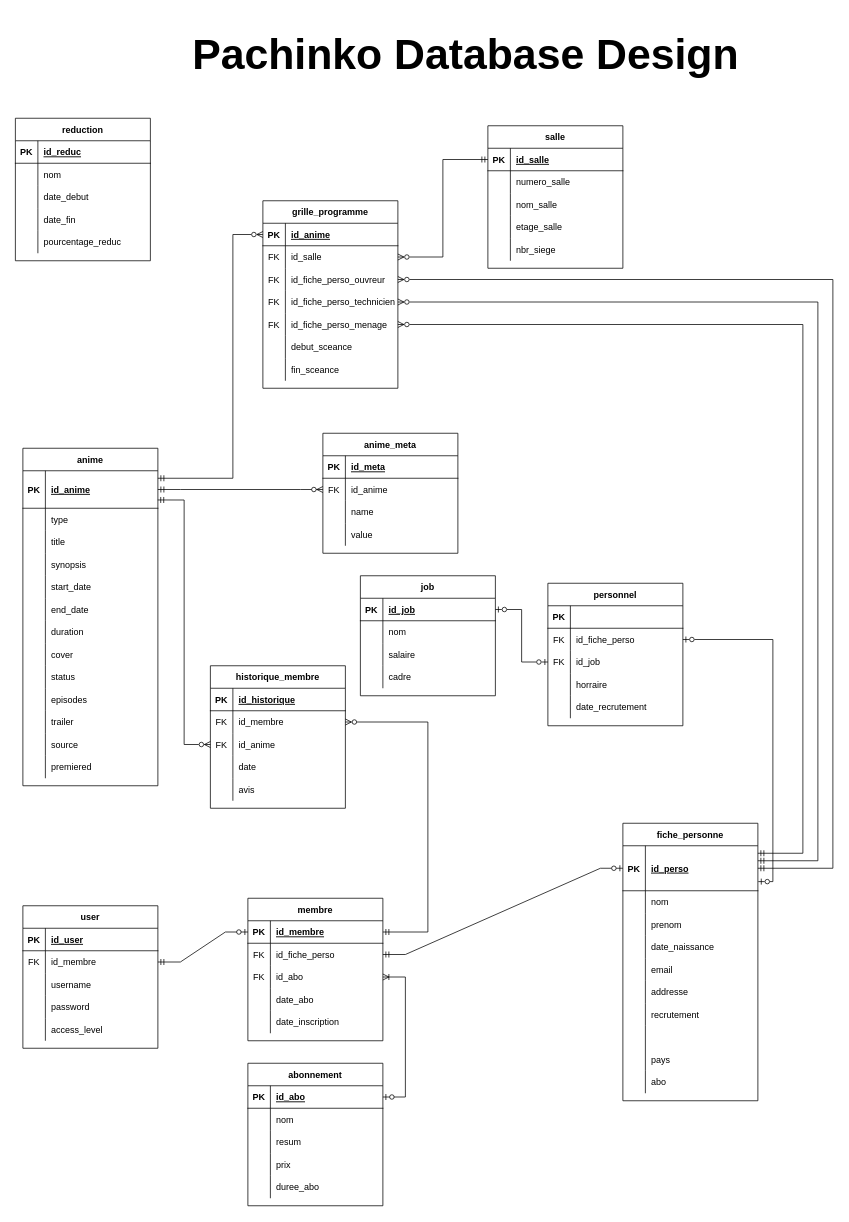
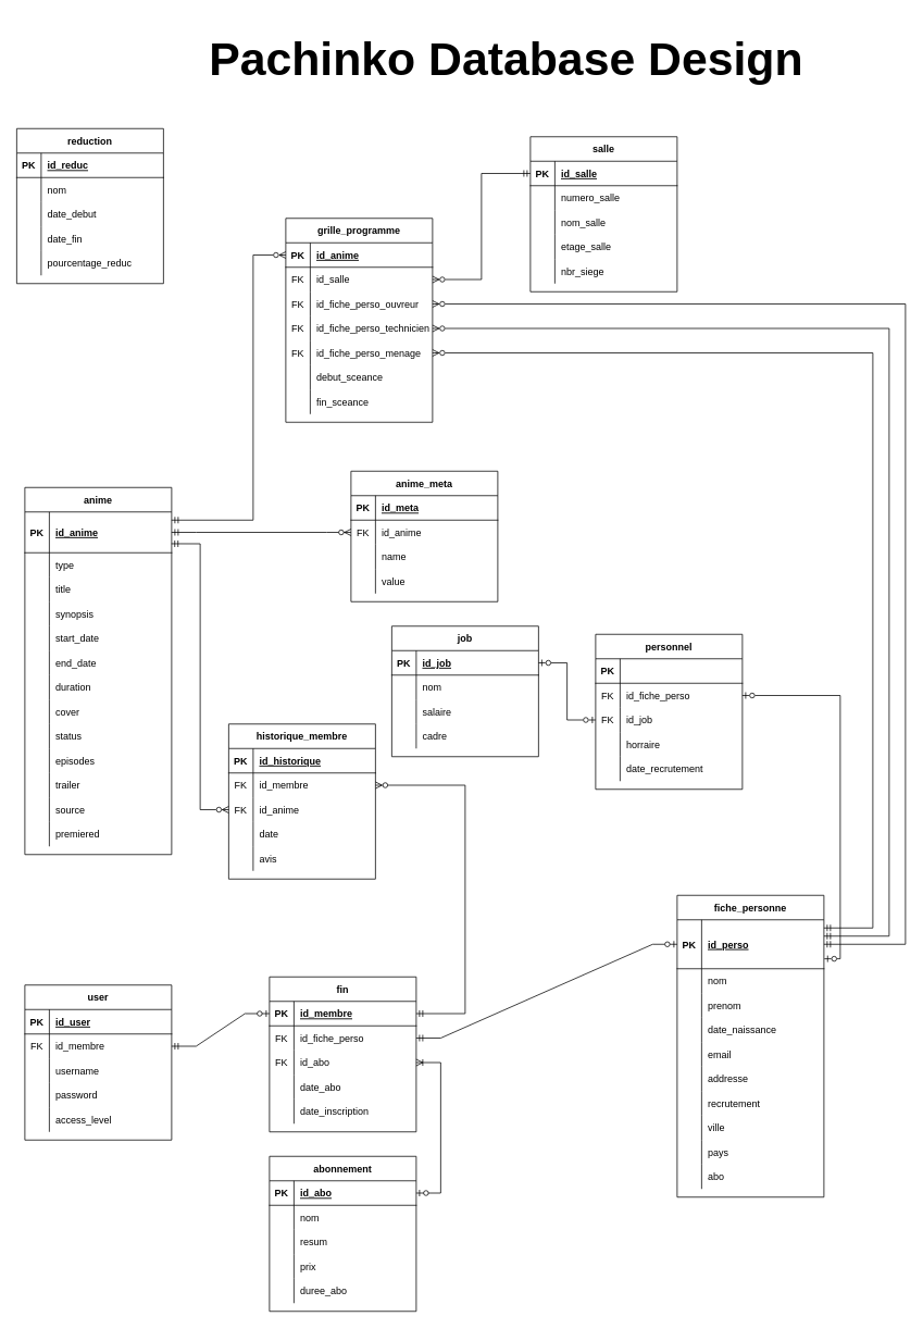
- <mxCell id="201" value="membre" style="shape=table;startSize=30;container=1;collapsible=1;childLayout=tableLayout;fixedRows=1;rowLines=0;fontStyle=1;align=center;resizeLast=1;rounded=0;" parent="1" vertex="1"><mxGeometry x="330" y="1160" width="180" height="190" as="geometry" /></mxCell>
+ <mxCell id="201" value="fin" style="shape=table;startSize=30;container=1;collapsible=1;childLayout=tableLayout;fixedRows=1;rowLines=0;fontStyle=1;align=center;resizeLast=1;rounded=0;" parent="1" vertex="1"><mxGeometry x="330" y="1160" width="180" height="190" as="geometry" /></mxCell>
+ <mxCell id="143" value="ville" style="shape=partialRectangle;connectable=0;fillColor=none;top=0;left=0;bottom=0;right=0;align=left;spacingLeft=6;overflow=hidden;rounded=0;" parent="141" vertex="1"><mxGeometry x="30" width="150" height="30" as="geometry"><mxRectangle width="150" height="30" as="alternateBounds" /></mxGeometry></mxCell>
